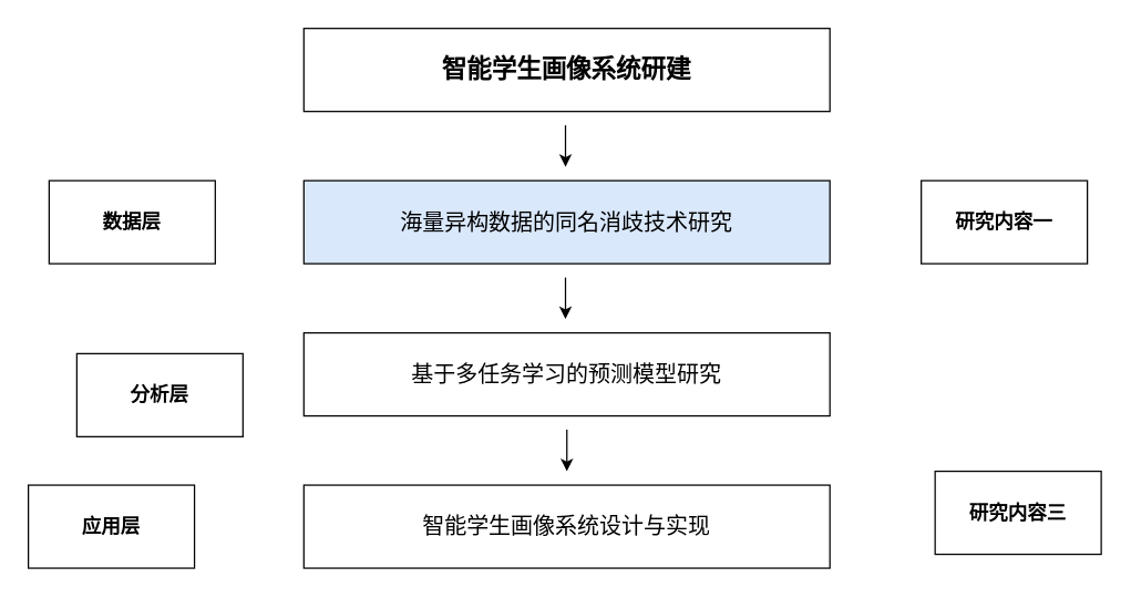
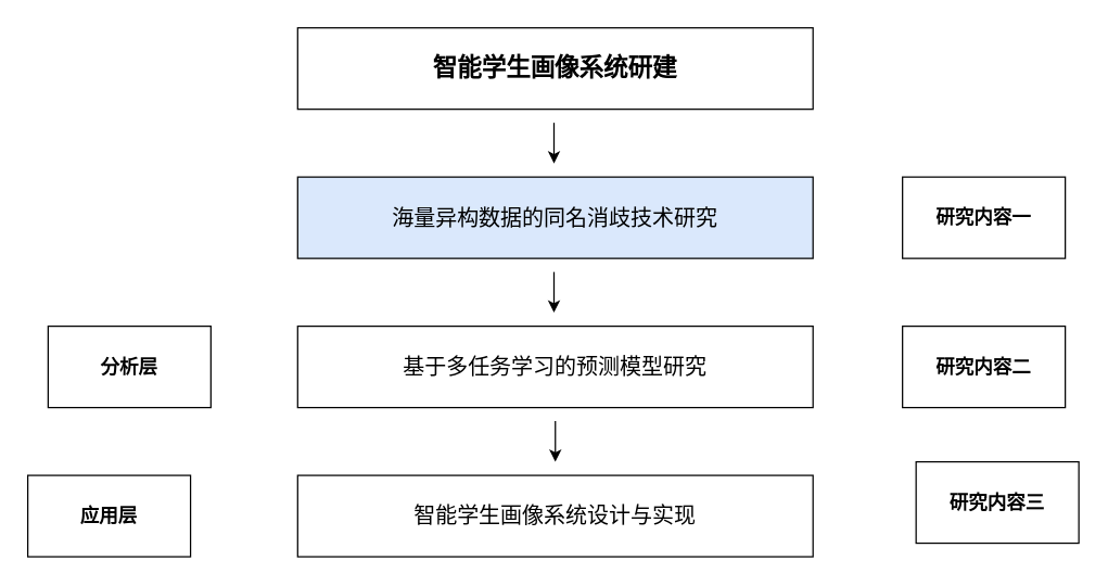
- <mxCell id="6" value="&lt;font style=&quot;font-size: 14px&quot;&gt;&lt;b&gt;数据层&lt;/b&gt;&lt;/font&gt;" style="rounded=0;whiteSpace=wrap;html=1;" parent="1" vertex="1"><mxGeometry x="35" y="130" width="120" height="60" as="geometry" /></mxCell>
+ <mxCell id="10" value="&lt;b style=&quot;font-size: 14px&quot;&gt;研究内容二&lt;/b&gt;" style="rounded=0;whiteSpace=wrap;html=1;" parent="1" vertex="1"><mxGeometry x="665" y="240" width="120" height="60" as="geometry" /></mxCell>
- <mxCell id="7" value="&lt;font style=&quot;font-size: 14px&quot;&gt;&lt;b&gt;分析层&lt;/b&gt;&lt;/font&gt;" style="rounded=0;whiteSpace=wrap;html=1;" parent="1" vertex="1"><mxGeometry x="55" y="255" width="120" height="60" as="geometry" /></mxCell>
+ <mxCell id="7" value="&lt;font style=&quot;font-size: 14px&quot;&gt;&lt;b&gt;分析层&lt;/b&gt;&lt;/font&gt;" style="rounded=0;whiteSpace=wrap;html=1;" parent="1" vertex="1"><mxGeometry x="35" y="240" width="120" height="60" as="geometry" /></mxCell>
